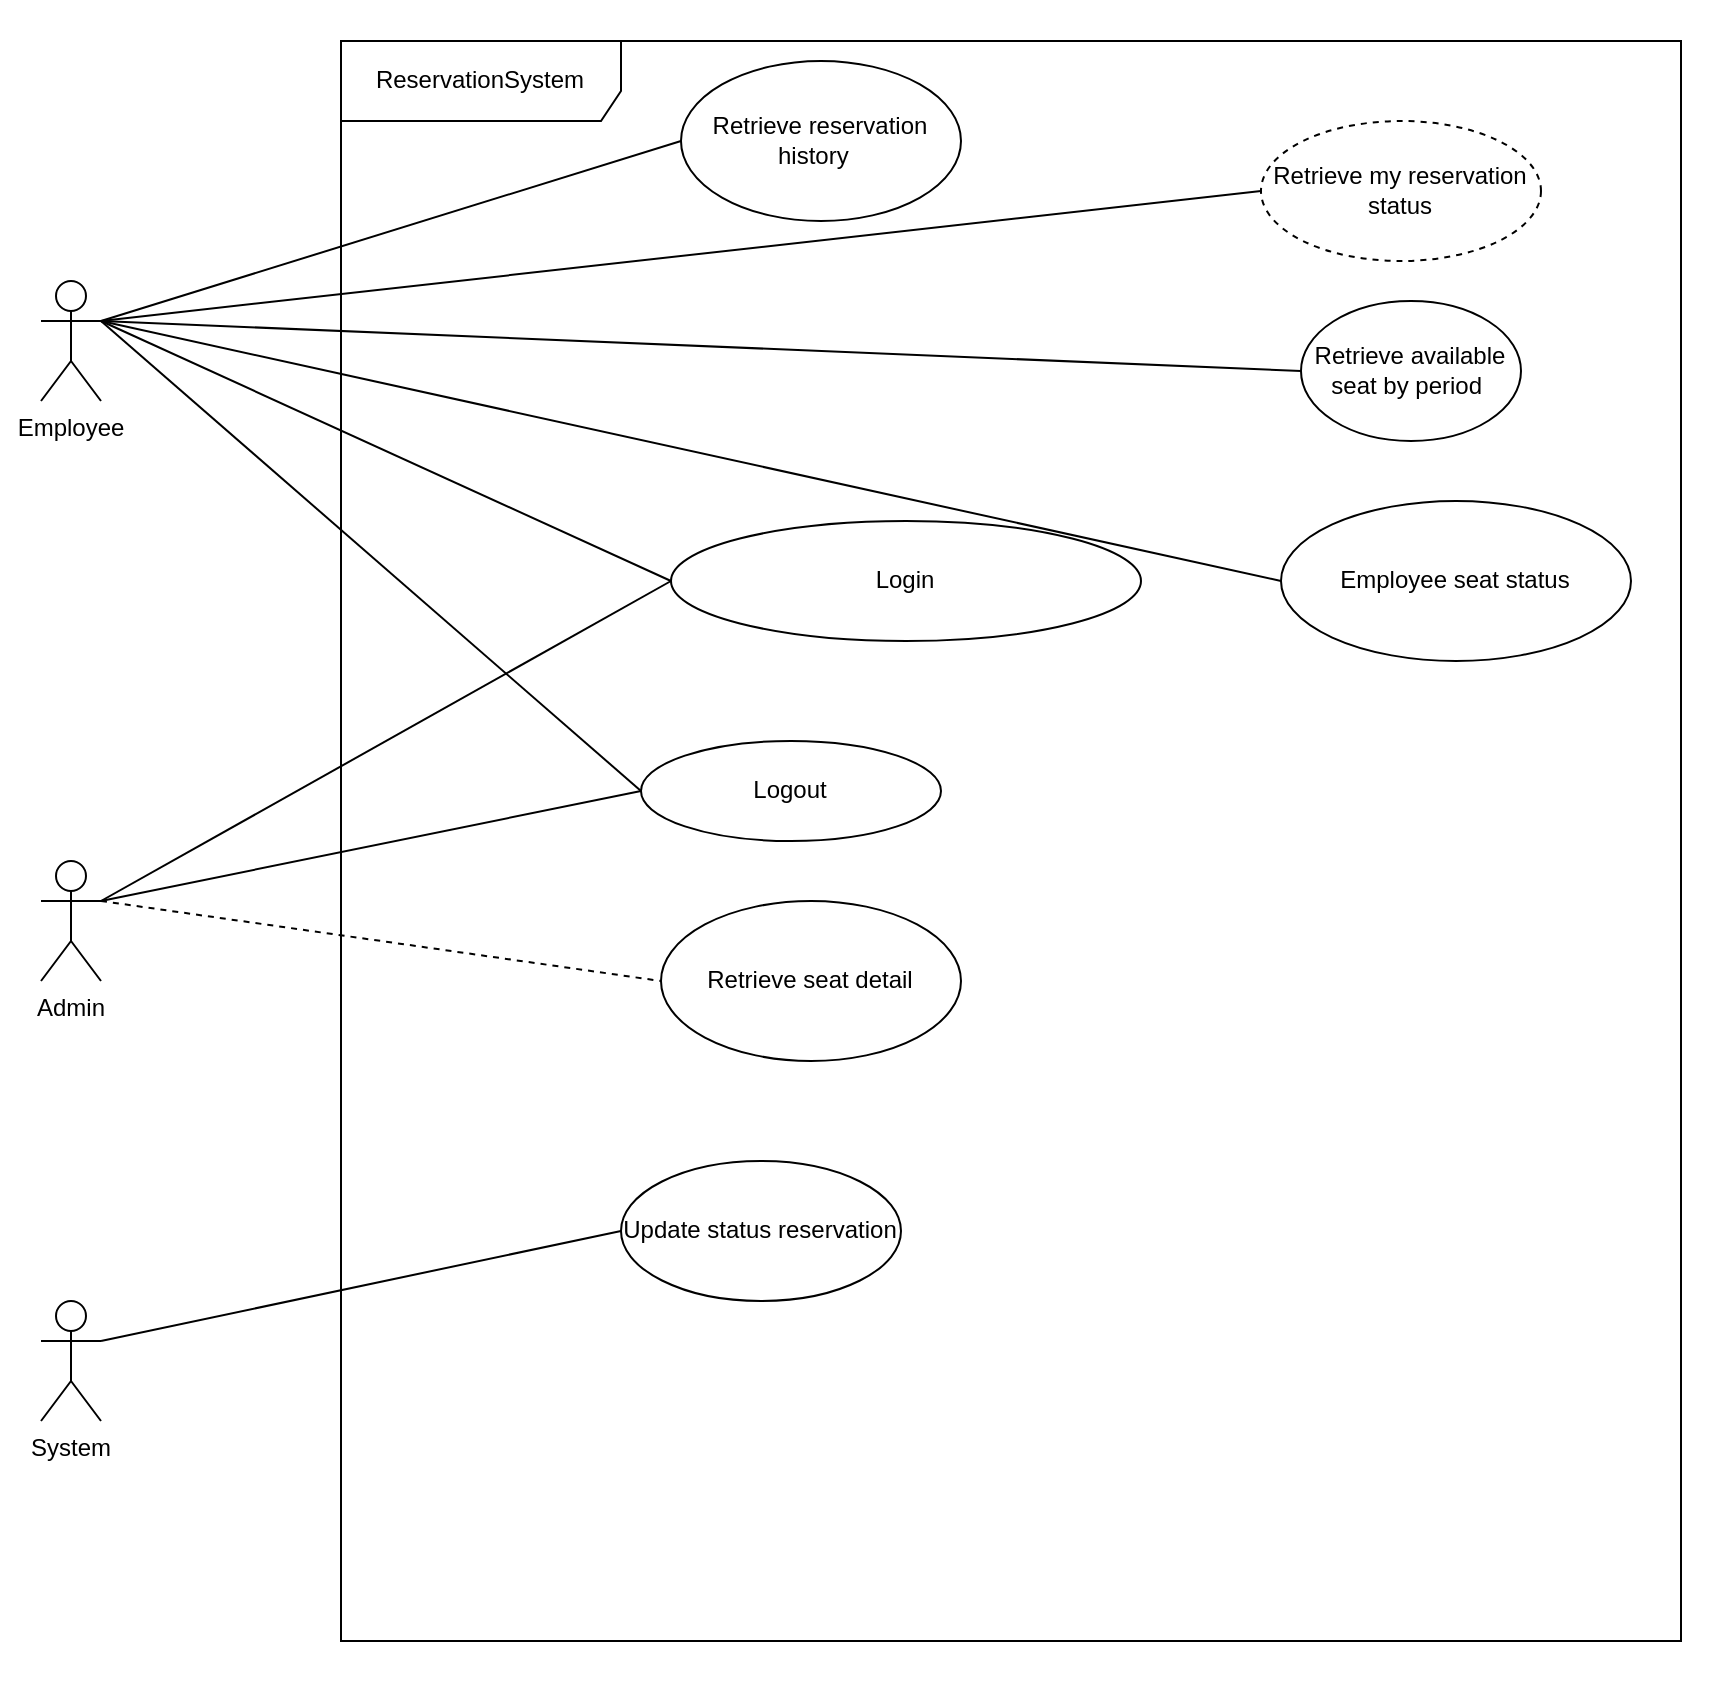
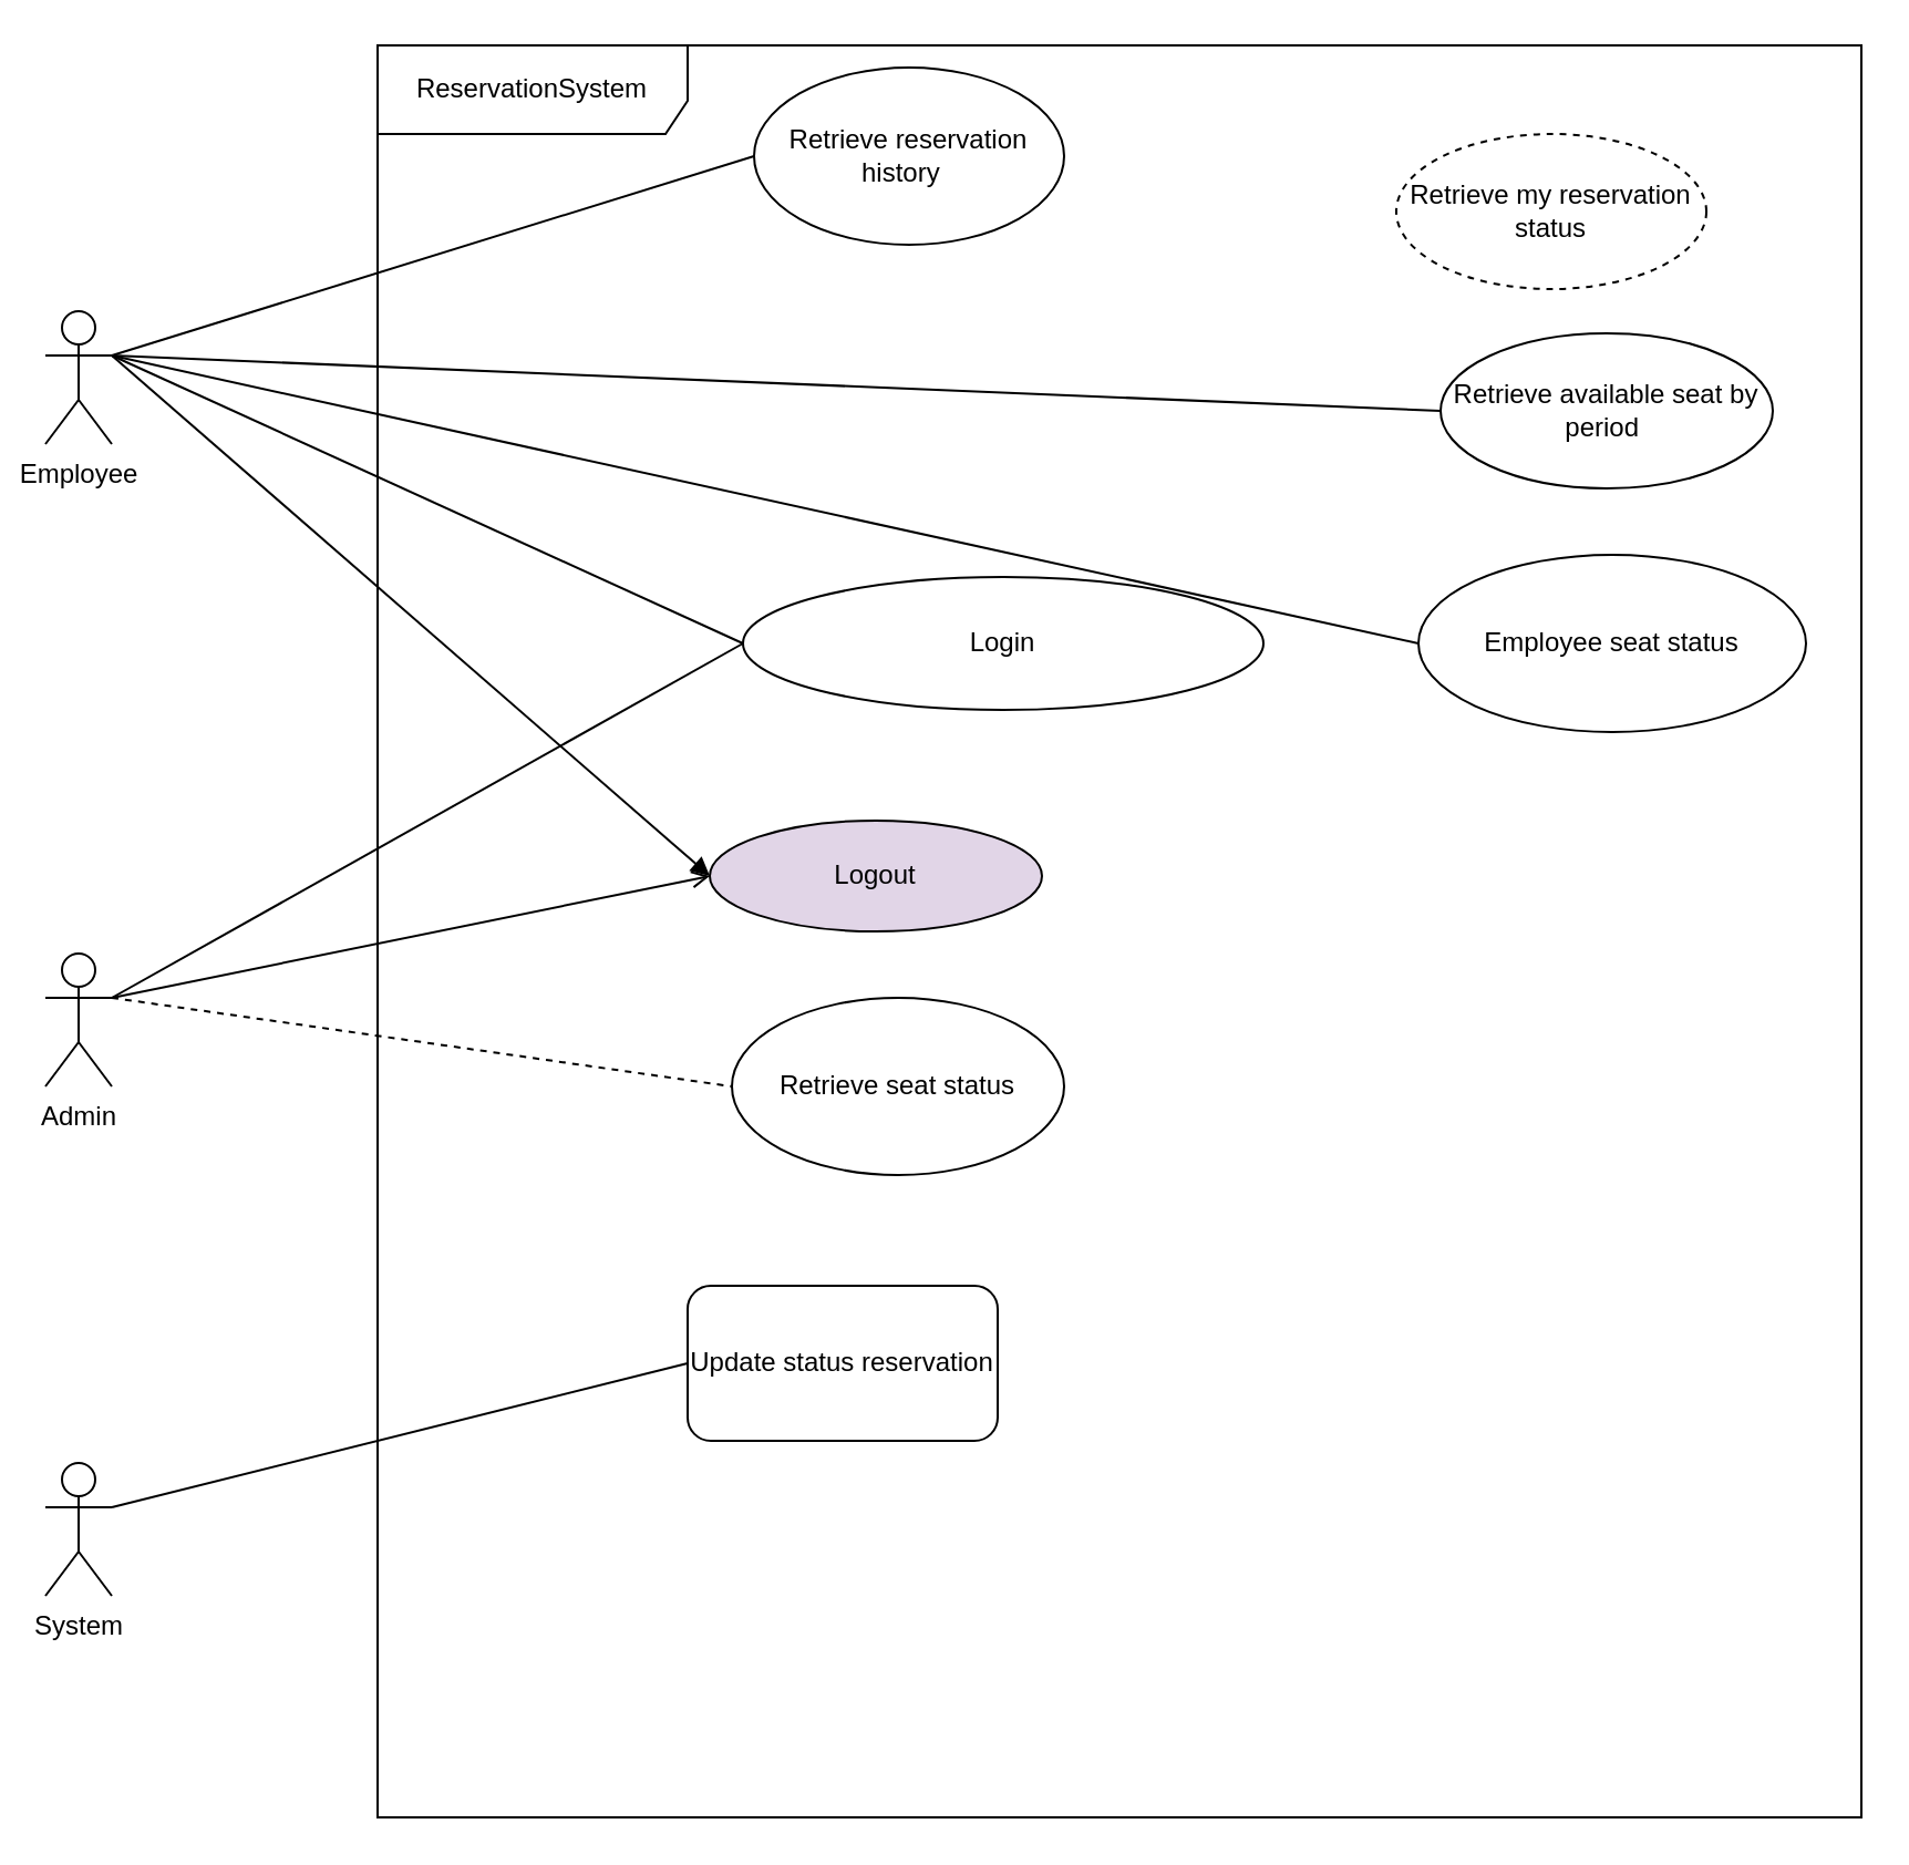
- <mxCell id="7" value="" style="endArrow=none;html=1;rounded=0;exitX=1;exitY=0.333;exitDx=0;exitDy=0;exitPerimeter=0;entryX=0;entryY=0.5;entryDx=0;entryDy=0;" edge="1" parent="1" target="6" source="3"><mxGeometry width="50" height="50" relative="1" as="geometry"><mxPoint x="370" y="230" as="sourcePoint" /><mxPoint x="730" y="430" as="targetPoint" /></mxGeometry></mxCell>
- <mxCell id="8" value="Retrieve available seat by period&amp;nbsp;" style="ellipse;whiteSpace=wrap;html=1;" vertex="1" parent="1"><mxGeometry x="650" y="150" width="110" height="70" as="geometry" /></mxCell>
+ <mxCell id="8" value="Retrieve available seat by period&amp;nbsp;" style="ellipse;whiteSpace=wrap;html=1;" vertex="1" parent="1"><mxGeometry x="650" y="150" width="150" height="70" as="geometry" /></mxCell>
- <mxCell id="16" value="" style="endArrow=none;html=1;rounded=0;exitX=1;exitY=0.333;exitDx=0;exitDy=0;exitPerimeter=0;entryX=0;entryY=0.5;entryDx=0;entryDy=0;" edge="1" parent="1" target="15" source="3"><mxGeometry width="50" height="50" relative="1" as="geometry"><mxPoint x="350" y="560" as="sourcePoint" /><mxPoint x="710" y="760" as="targetPoint" /></mxGeometry></mxCell>
+ <mxCell id="16" value="" style="endArrow=block;html=1;rounded=0;exitX=1;exitY=0.333;exitDx=0;exitDy=0;exitPerimeter=0;entryX=0;entryY=0.5;entryDx=0;entryDy=0;" edge="1" parent="1" target="15" source="3"><mxGeometry width="50" height="50" relative="1" as="geometry"><mxPoint x="350" y="560" as="sourcePoint" /><mxPoint x="710" y="760" as="targetPoint" /></mxGeometry></mxCell>
- <mxCell id="15" value="Logout" style="ellipse;whiteSpace=wrap;html=1;" vertex="1" parent="1"><mxGeometry x="320" y="370" width="150" height="50" as="geometry" /></mxCell>
+ <mxCell id="15" value="Logout" style="ellipse;whiteSpace=wrap;html=1;fillColor=#e1d5e7;" vertex="1" parent="1"><mxGeometry x="320" y="370" width="150" height="50" as="geometry" /></mxCell>
- <mxCell id="23" value="" style="endArrow=none;html=1;rounded=0;entryX=0;entryY=0.5;entryDx=0;entryDy=0;exitX=1;exitY=0.333;exitDx=0;exitDy=0;exitPerimeter=0;" edge="1" parent="1" source="14" target="15"><mxGeometry width="50" height="50" relative="1" as="geometry"><mxPoint x="450" y="620" as="sourcePoint" /><mxPoint x="500" y="570" as="targetPoint" /></mxGeometry></mxCell>
+ <mxCell id="23" value="" style="endArrow=open;html=1;rounded=0;entryX=0;entryY=0.5;entryDx=0;entryDy=0;exitX=1;exitY=0.333;exitDx=0;exitDy=0;exitPerimeter=0;" edge="1" parent="1" source="14" target="15"><mxGeometry width="50" height="50" relative="1" as="geometry"><mxPoint x="450" y="620" as="sourcePoint" /><mxPoint x="500" y="570" as="targetPoint" /></mxGeometry></mxCell>
- <mxCell id="17" value="Retrieve seat detail" style="ellipse;whiteSpace=wrap;html=1;" vertex="1" parent="1"><mxGeometry x="330" y="450" width="150" height="80" as="geometry" /></mxCell>
+ <mxCell id="17" value="Retrieve seat status" style="ellipse;whiteSpace=wrap;html=1;" vertex="1" parent="1"><mxGeometry x="330" y="450" width="150" height="80" as="geometry" /></mxCell>
- <mxCell id="20" value="Update status reservation" style="ellipse;whiteSpace=wrap;html=1;" vertex="1" parent="1"><mxGeometry x="310" y="580" width="140" height="70" as="geometry" /></mxCell>
+ <mxCell id="20" value="Update status reservation" style="whiteSpace=wrap;html=1;rounded=1;" vertex="1" parent="1"><mxGeometry x="310" y="580" width="140" height="70" as="geometry" /></mxCell>
- <mxCell id="19" value="System" style="shape=umlActor;verticalLabelPosition=bottom;verticalAlign=top;html=1;outlineConnect=0;" vertex="1" parent="1"><mxGeometry x="20" y="650" width="30" height="60" as="geometry" /></mxCell>
+ <mxCell id="19" value="System" style="shape=umlActor;verticalLabelPosition=bottom;verticalAlign=top;html=1;outlineConnect=0;" vertex="1" parent="1"><mxGeometry x="20" y="660" width="30" height="60" as="geometry" /></mxCell>
